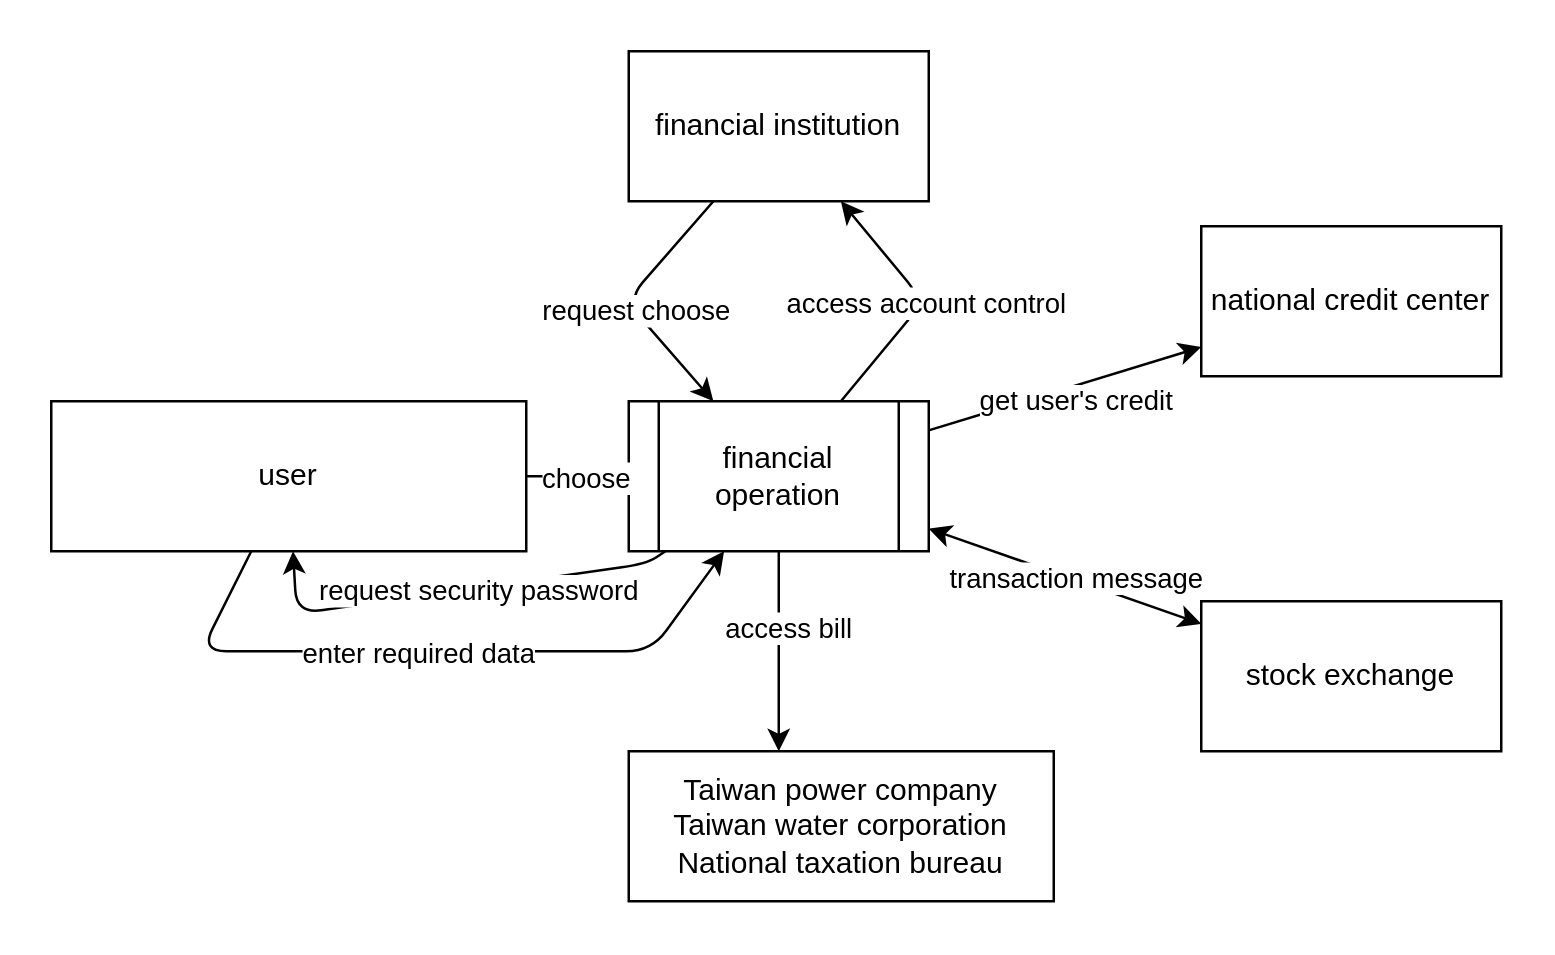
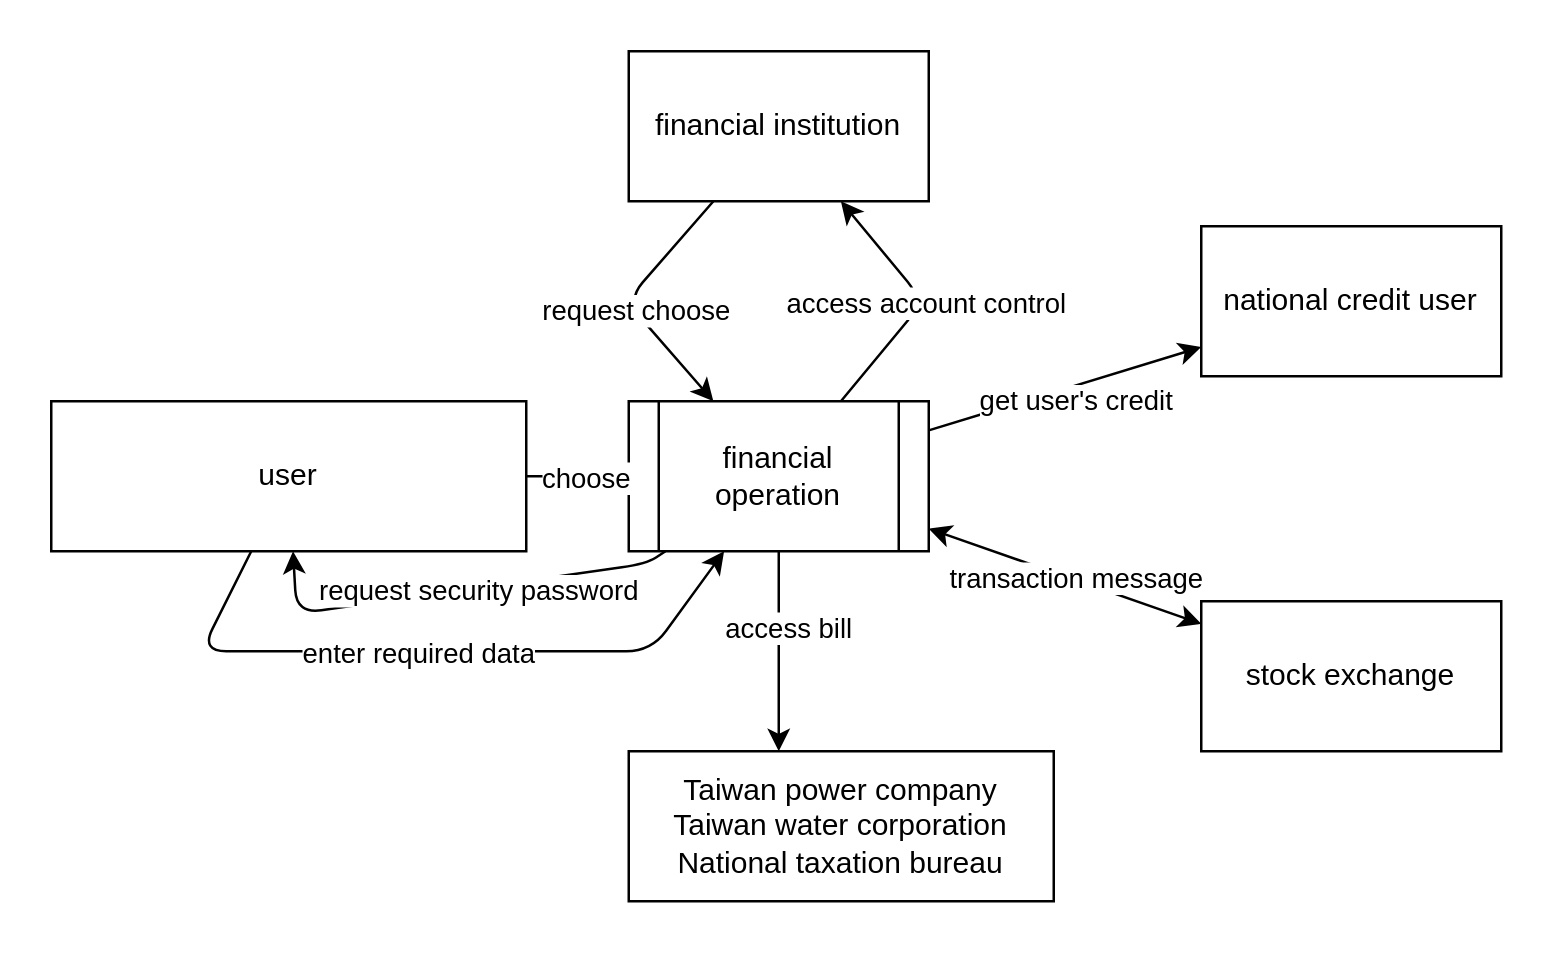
- <mxCell id="4" value="national credit center" style="rounded=0;whiteSpace=wrap;html=1;" vertex="1" parent="1"><mxGeometry x="480" y="90" width="120" height="60" as="geometry" /></mxCell>
+ <mxCell id="4" value="national credit user" style="rounded=0;whiteSpace=wrap;html=1;" vertex="1" parent="1"><mxGeometry x="480" y="90" width="120" height="60" as="geometry" /></mxCell>
